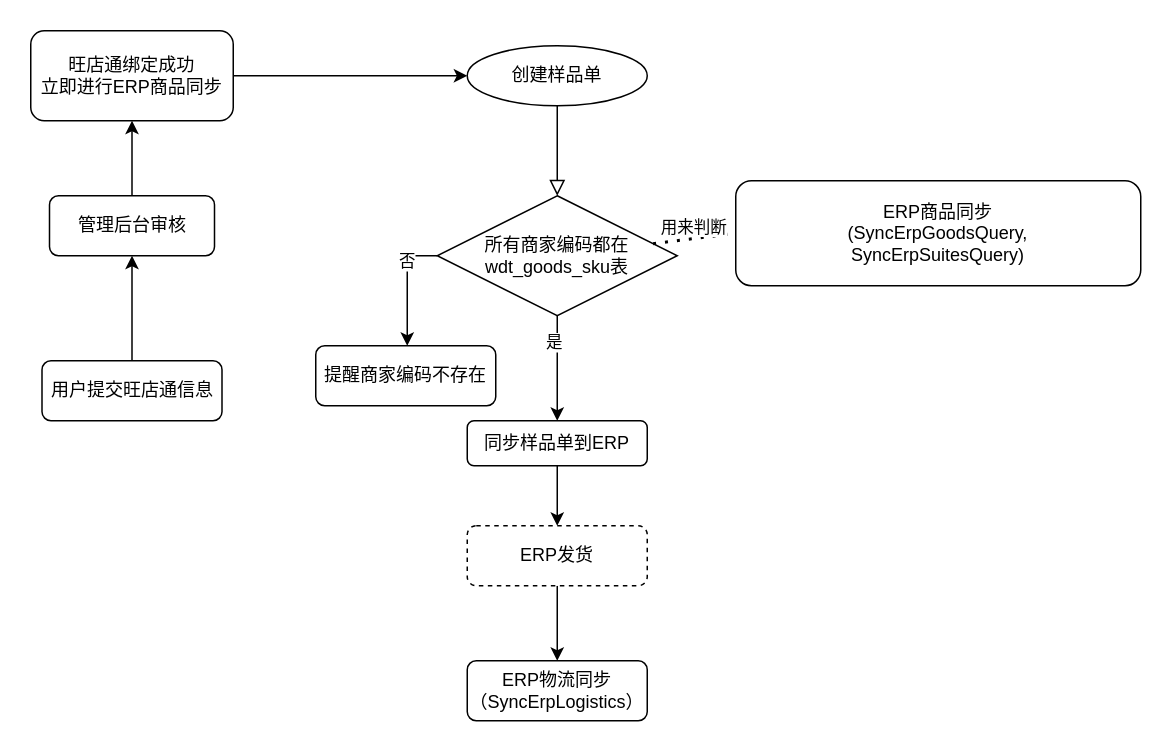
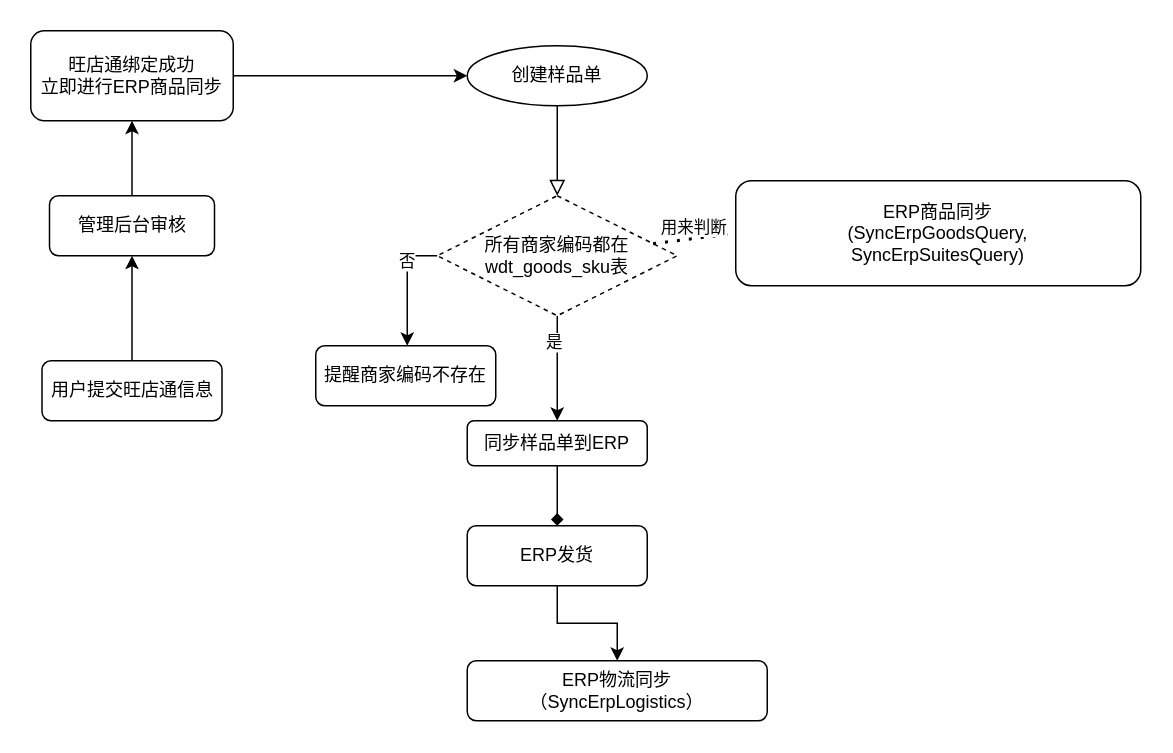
- <mxCell id="13" value="所有商家编码都在wdt_goods_sku表" style="rhombus;whiteSpace=wrap;html=1;" vertex="1" parent="1"><mxGeometry x="291" y="130" width="160" height="80" as="geometry" /></mxCell>
+ <mxCell id="13" value="所有商家编码都在wdt_goods_sku表" style="rhombus;whiteSpace=wrap;html=1;dashed=1;" vertex="1" parent="1"><mxGeometry x="291" y="130" width="160" height="80" as="geometry" /></mxCell>
- <mxCell id="7" style="edgeStyle=orthogonalEdgeStyle;rounded=0;orthogonalLoop=1;jettySize=auto;html=1;entryX=0.5;entryY=0;entryDx=0;entryDy=0;" edge="1" parent="1" source="8" target="5"><mxGeometry relative="1" as="geometry" /></mxCell>
+ <mxCell id="7" style="edgeStyle=orthogonalEdgeStyle;rounded=0;orthogonalLoop=1;jettySize=auto;html=1;entryX=0.5;entryY=0;entryDx=0;entryDy=0;endArrow=diamond;" edge="1" parent="1" source="8" target="5"><mxGeometry relative="1" as="geometry" /></mxCell>
- <mxCell id="5" value="ERP发货" style="rounded=1;whiteSpace=wrap;html=1;fontSize=12;glass=0;strokeWidth=1;shadow=0;dashed=1;" parent="1" vertex="1"><mxGeometry x="311" y="350" width="120" height="40" as="geometry" /></mxCell>
+ <mxCell id="5" value="ERP发货" style="rounded=1;whiteSpace=wrap;html=1;fontSize=12;glass=0;strokeWidth=1;shadow=0;" parent="1" vertex="1"><mxGeometry x="311" y="350" width="120" height="40" as="geometry" /></mxCell>
- <mxCell id="17" value="ERP物流同步&lt;br style=&quot;border-color: var(--border-color);&quot;&gt;（SyncErpLogistics）" style="rounded=1;whiteSpace=wrap;html=1;fontSize=12;glass=0;strokeWidth=1;shadow=0;" vertex="1" parent="1"><mxGeometry x="311" y="440" width="120" height="40" as="geometry" /></mxCell>
+ <mxCell id="17" value="ERP物流同步&lt;br style=&quot;border-color: var(--border-color);&quot;&gt;（SyncErpLogistics）" style="rounded=1;whiteSpace=wrap;html=1;fontSize=12;glass=0;strokeWidth=1;shadow=0;" vertex="1" parent="1"><mxGeometry x="311" y="440" width="200" height="40" as="geometry" /></mxCell>
